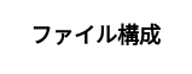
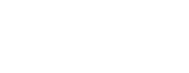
- <mxCell id="2" value="ファイル構成" style="text;strokeColor=none;fillColor=none;html=1;fontSize=24;fontStyle=1;verticalAlign=middle;align=center;" vertex="1" parent="1"><mxGeometry x="20" y="20" width="170" height="40" as="geometry" /></mxCell>
